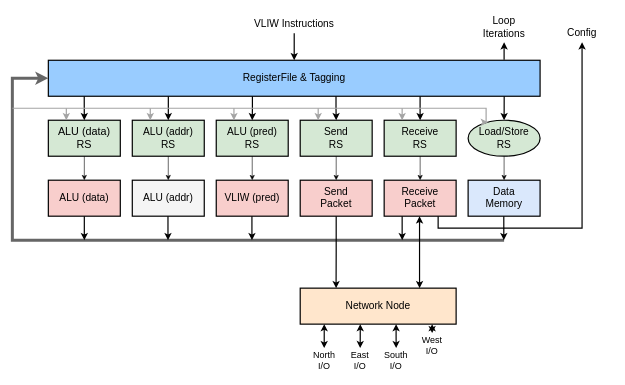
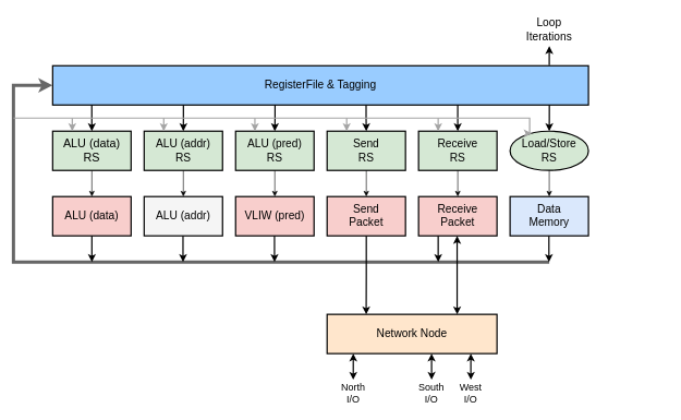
- <mxCell id="2" value="VLIW Instructions" style="rounded=0;whiteSpace=wrap;html=1;fillColor=none;strokeColor=none;fontSize=17;strokeWidth=2;" parent="1" vertex="1"><mxGeometry x="390" y="25" width="200" height="30" as="geometry" /></mxCell>
- <mxCell id="4" value="Config" style="rounded=0;whiteSpace=wrap;html=1;fillColor=none;strokeColor=none;fontSize=17;" parent="1" vertex="1"><mxGeometry x="920" y="40" width="100" height="30" as="geometry" /></mxCell>
- <mxCell id="23" style="edgeStyle=orthogonalEdgeStyle;rounded=0;orthogonalLoop=1;jettySize=auto;html=1;exitX=0.5;exitY=1;exitDx=0;exitDy=0;entryX=0.5;entryY=0;entryDx=0;entryDy=0;strokeWidth=2;" parent="1" source="2" target="5" edge="1"><mxGeometry relative="1" as="geometry" /></mxCell>
- <mxCell id="37" style="edgeStyle=orthogonalEdgeStyle;rounded=0;orthogonalLoop=1;jettySize=auto;html=1;exitX=0.75;exitY=1;exitDx=0;exitDy=0;entryX=0.5;entryY=1;entryDx=0;entryDy=0;strokeWidth=2;" parent="1" source="16" target="4" edge="1"><mxGeometry relative="1" as="geometry"><Array as="points"><mxPoint x="730" y="380" /><mxPoint x="970" y="380" /></Array></mxGeometry></mxCell>
- <mxCell id="41" style="edgeStyle=orthogonalEdgeStyle;rounded=0;orthogonalLoop=1;jettySize=auto;html=1;exitX=0.385;exitY=1;exitDx=0;exitDy=0;entryX=0.5;entryY=0;entryDx=0;entryDy=0;startArrow=classic;startFill=1;fillColor=#ffe6cc;strokeColor=#000000;strokeWidth=2;" parent="1" source="18" target="21" edge="1"><mxGeometry relative="1" as="geometry" /></mxCell>
- <mxCell id="22" value="West I/O" style="rounded=0;whiteSpace=wrap;html=1;fillColor=none;strokeColor=none;fontSize=15;strokeWidth=2;" parent="1" vertex="1"><mxGeometry x="700" y="555" width="40" height="40" as="geometry" /></mxCell>
+ <mxCell id="22" value="West I/O" style="rounded=0;whiteSpace=wrap;html=1;fillColor=none;strokeColor=none;fontSize=15;strokeWidth=2;" parent="1" vertex="1"><mxGeometry x="700" y="580" width="40" height="40" as="geometry" /></mxCell>
- <mxCell id="21" value="East I/O" style="rounded=0;whiteSpace=wrap;html=1;fillColor=none;strokeColor=none;fontSize=15;strokeWidth=2;" parent="1" vertex="1"><mxGeometry x="580" y="580" width="40" height="40" as="geometry" /></mxCell>
